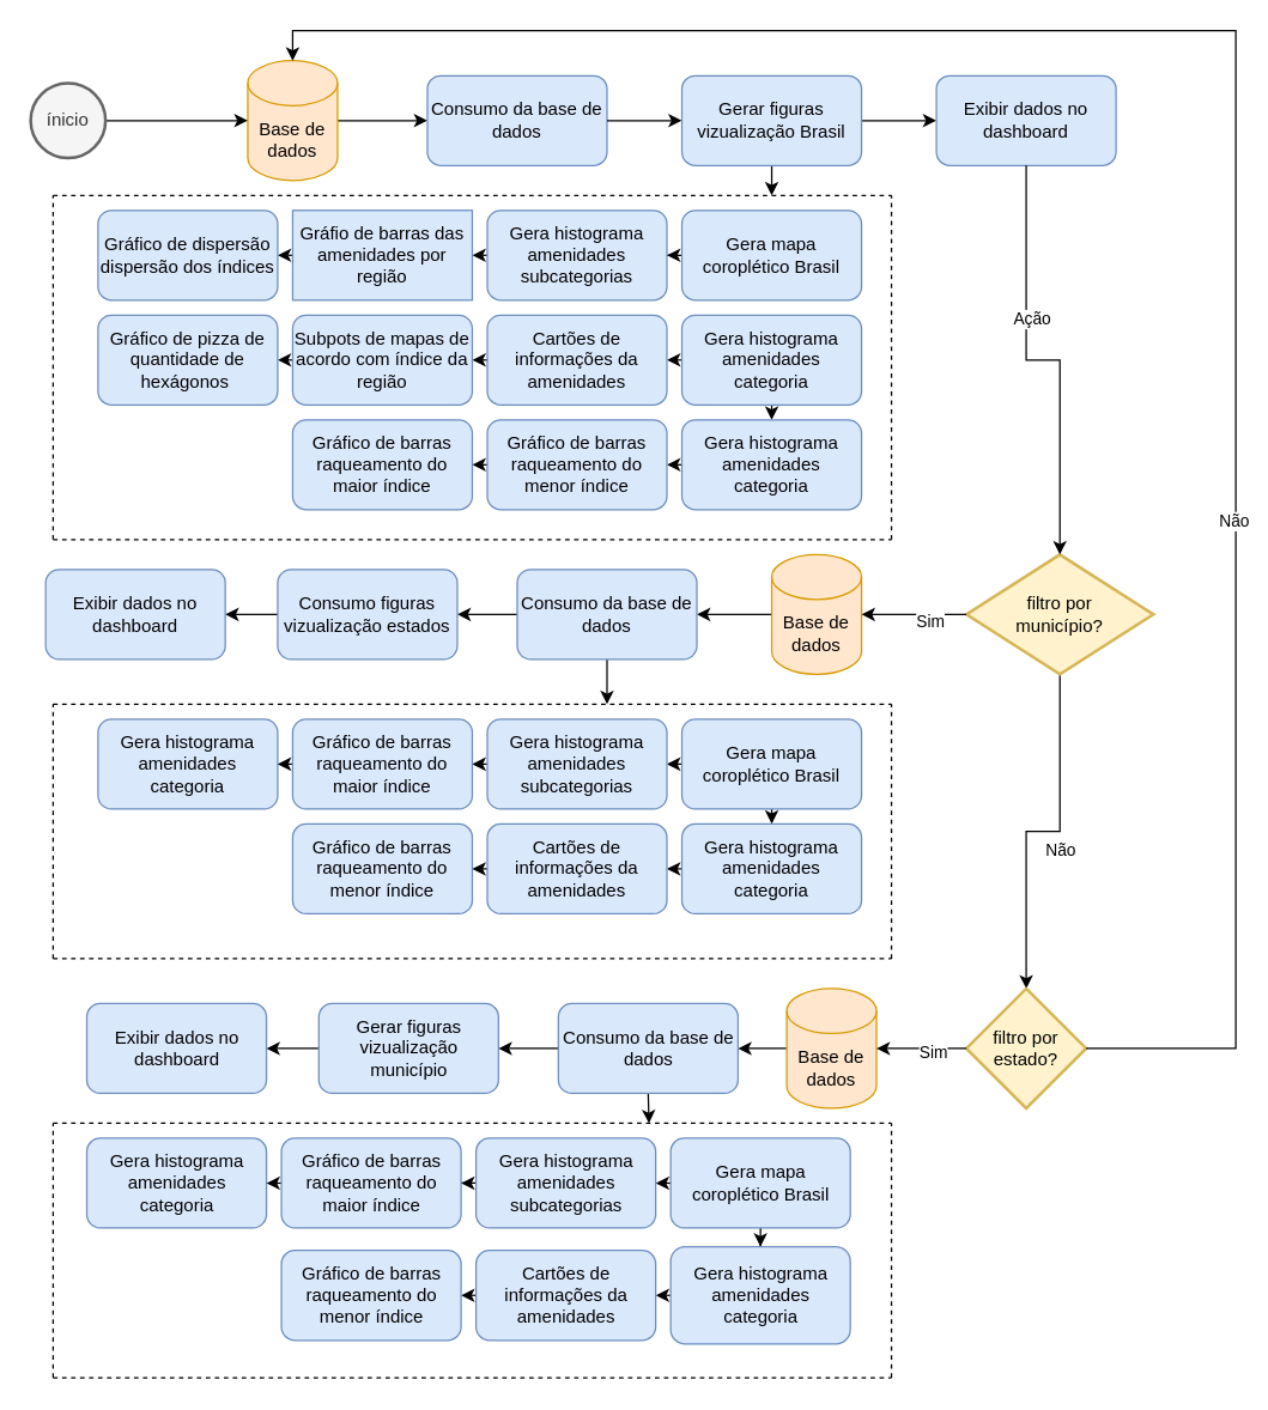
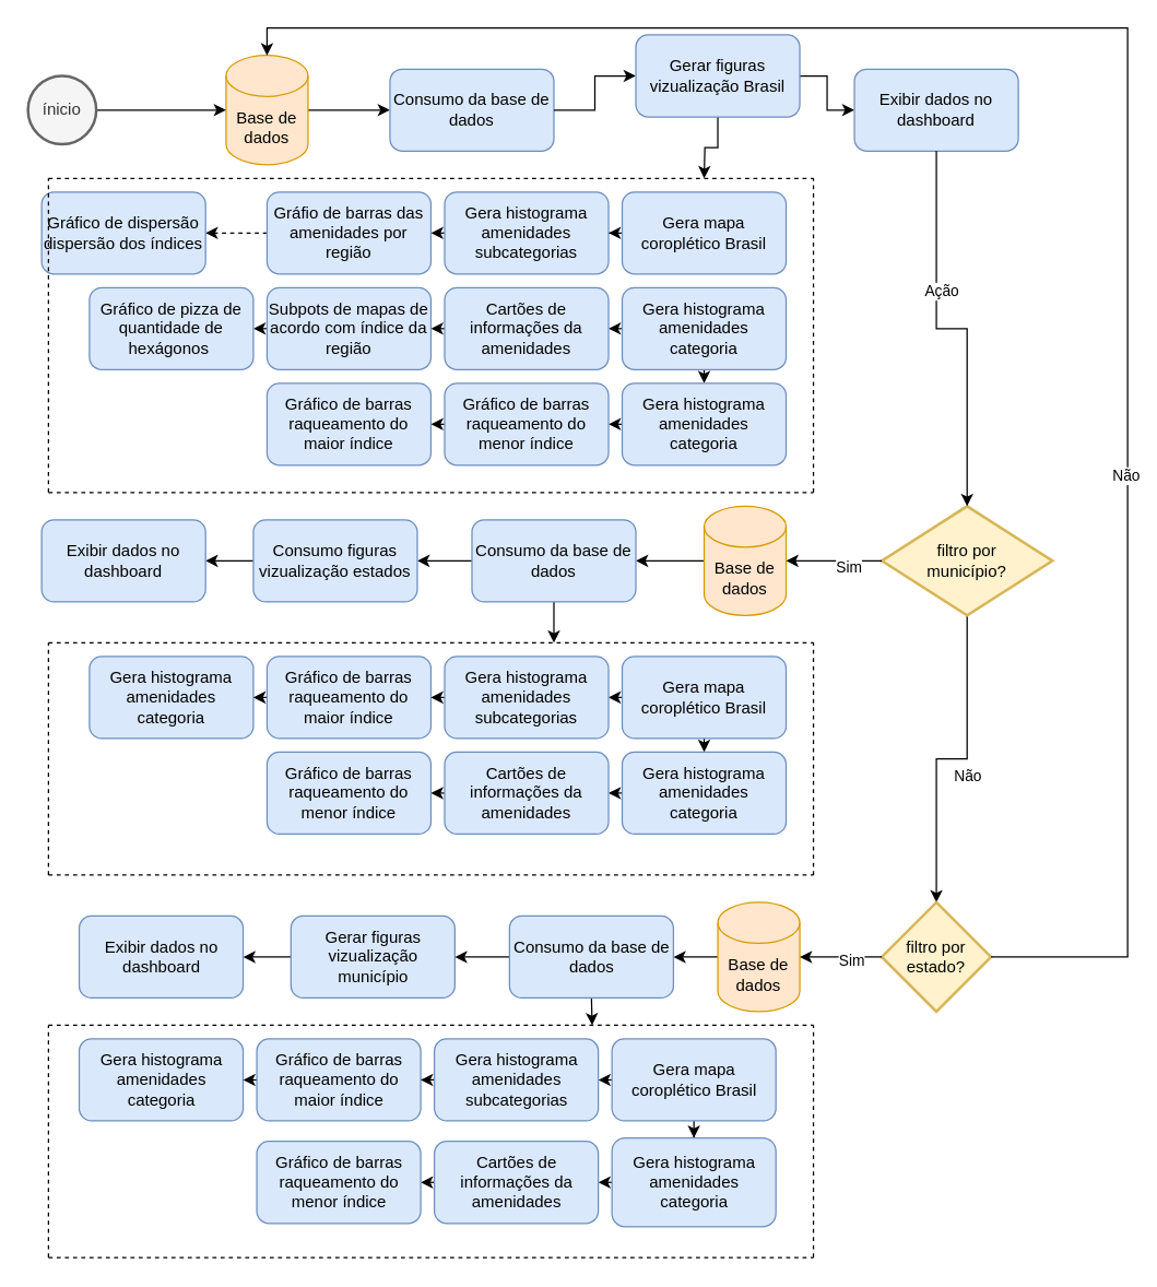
- <mxCell id="10" value="Gerar figuras&lt;div&gt;vizualização Brasil&lt;/div&gt;" style="rounded=1;whiteSpace=wrap;html=1;fillColor=#dae8fc;strokeColor=#6c8ebf;" vertex="1" parent="1"><mxGeometry x="455" y="50" width="120" height="60" as="geometry" /></mxCell>
+ <mxCell id="10" value="Gerar figuras&lt;div&gt;vizualização Brasil&lt;/div&gt;" style="rounded=1;whiteSpace=wrap;html=1;fillColor=#dae8fc;strokeColor=#6c8ebf;" vertex="1" parent="1"><mxGeometry x="465" y="25" width="120" height="60" as="geometry" /></mxCell>
- <mxCell id="45" value="Gráfico de dispersão dispersão dos índices" style="rounded=1;whiteSpace=wrap;html=1;fillColor=#dae8fc;strokeColor=#6c8ebf;" vertex="1" parent="1"><mxGeometry x="65" y="140" width="120" height="60" as="geometry" /></mxCell>
+ <mxCell id="45" value="Gráfico de dispersão dispersão dos índices" style="rounded=1;whiteSpace=wrap;html=1;fillColor=#dae8fc;strokeColor=#6c8ebf;" vertex="1" parent="1"><mxGeometry x="30" y="140" width="120" height="60" as="geometry" /></mxCell>
- <mxCell id="44" value="Gráfio de barras das amenidades por região" style="whiteSpace=wrap;html=1;fillColor=#dae8fc;strokeColor=#6c8ebf;rounded=0;" vertex="1" parent="1"><mxGeometry x="195" y="140" width="120" height="60" as="geometry" /></mxCell>
+ <mxCell id="44" value="Gráfio de barras das amenidades por região" style="rounded=1;whiteSpace=wrap;html=1;fillColor=#dae8fc;strokeColor=#6c8ebf;" vertex="1" parent="1"><mxGeometry x="195" y="140" width="120" height="60" as="geometry" /></mxCell>
